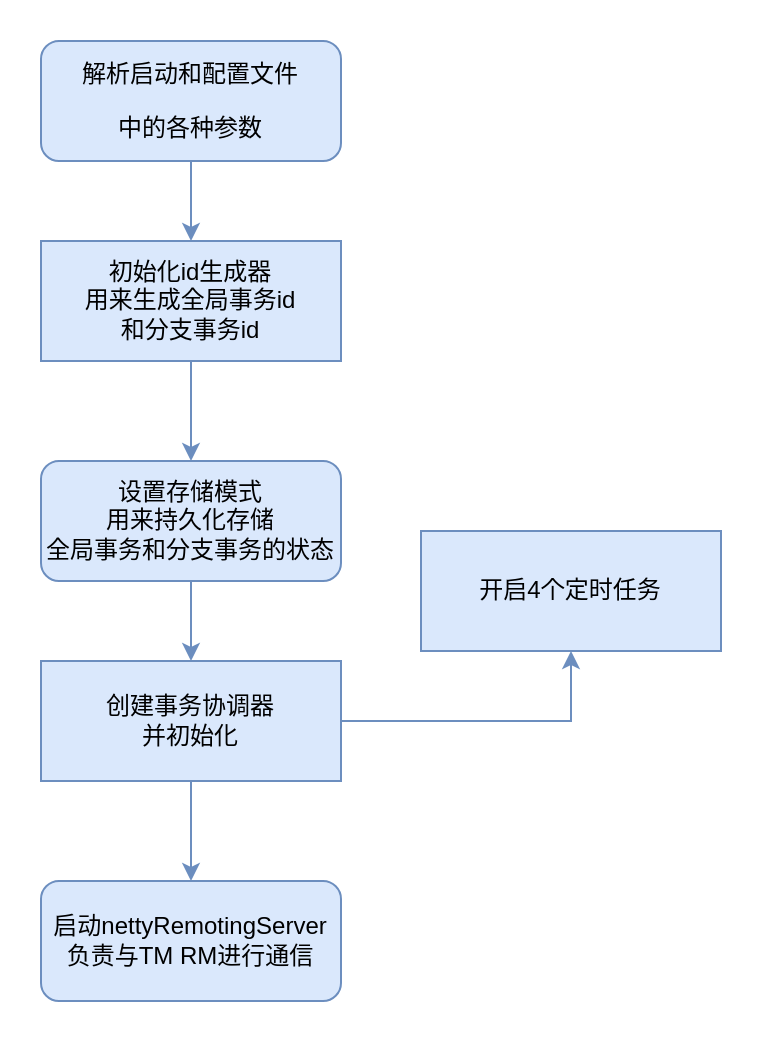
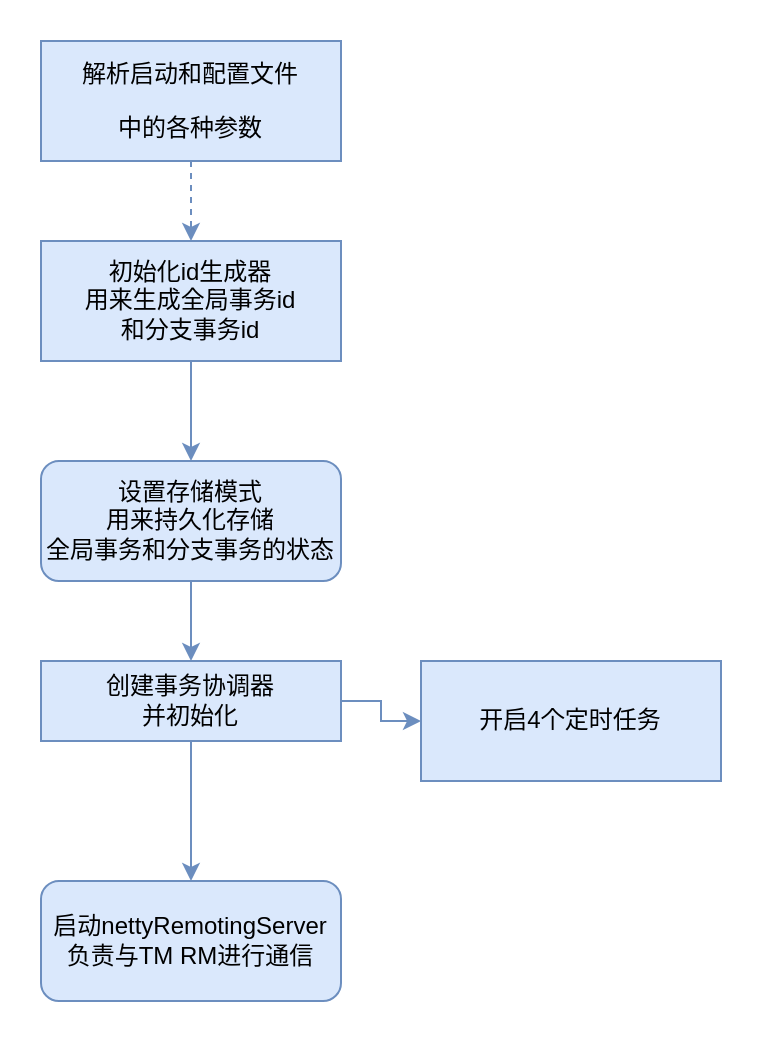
- <mxCell id="3" value="&lt;pre&gt;解析启动和配置文件&lt;/pre&gt;&lt;pre&gt;中的各种参数&lt;/pre&gt;" style="whiteSpace=wrap;html=1;fillColor=#dae8fc;strokeColor=#6c8ebf;rounded=1;" parent="1" vertex="1"><mxGeometry x="20" y="20" width="150" height="60" as="geometry" /></mxCell>
+ <mxCell id="3" value="&lt;pre&gt;解析启动和配置文件&lt;/pre&gt;&lt;pre&gt;中的各种参数&lt;/pre&gt;" style="rounded=0;whiteSpace=wrap;html=1;fillColor=#dae8fc;strokeColor=#6c8ebf;" parent="1" vertex="1"><mxGeometry x="20" y="20" width="150" height="60" as="geometry" /></mxCell>
- <mxCell id="2" value="" style="edgeStyle=orthogonalEdgeStyle;rounded=0;orthogonalLoop=1;jettySize=auto;html=1;fillColor=#dae8fc;strokeColor=#6c8ebf;" parent="1" source="3" target="5" edge="1"><mxGeometry relative="1" as="geometry" /></mxCell>
+ <mxCell id="2" value="" style="edgeStyle=orthogonalEdgeStyle;rounded=0;orthogonalLoop=1;jettySize=auto;html=1;fillColor=#dae8fc;strokeColor=#6c8ebf;dashed=1;" parent="1" source="3" target="5" edge="1"><mxGeometry relative="1" as="geometry" /></mxCell>
- <mxCell id="12" value="开启4个定时任务" style="rounded=0;whiteSpace=wrap;html=1;fillColor=#dae8fc;strokeColor=#6c8ebf;" parent="1" vertex="1"><mxGeometry x="210" y="265" width="150" height="60" as="geometry" /></mxCell>
+ <mxCell id="12" value="开启4个定时任务" style="rounded=0;whiteSpace=wrap;html=1;fillColor=#dae8fc;strokeColor=#6c8ebf;" parent="1" vertex="1"><mxGeometry x="210" y="330" width="150" height="60" as="geometry" /></mxCell>
- <mxCell id="10" value="创建事务协调器&lt;br&gt;并初始化" style="rounded=0;whiteSpace=wrap;html=1;fillColor=#dae8fc;strokeColor=#6c8ebf;" parent="1" vertex="1"><mxGeometry x="20" y="330" width="150" height="60" as="geometry" /></mxCell>
+ <mxCell id="10" value="创建事务协调器&lt;br&gt;并初始化" style="rounded=0;whiteSpace=wrap;html=1;fillColor=#dae8fc;strokeColor=#6c8ebf;" parent="1" vertex="1"><mxGeometry x="20" y="330" width="150" height="40" as="geometry" /></mxCell>
